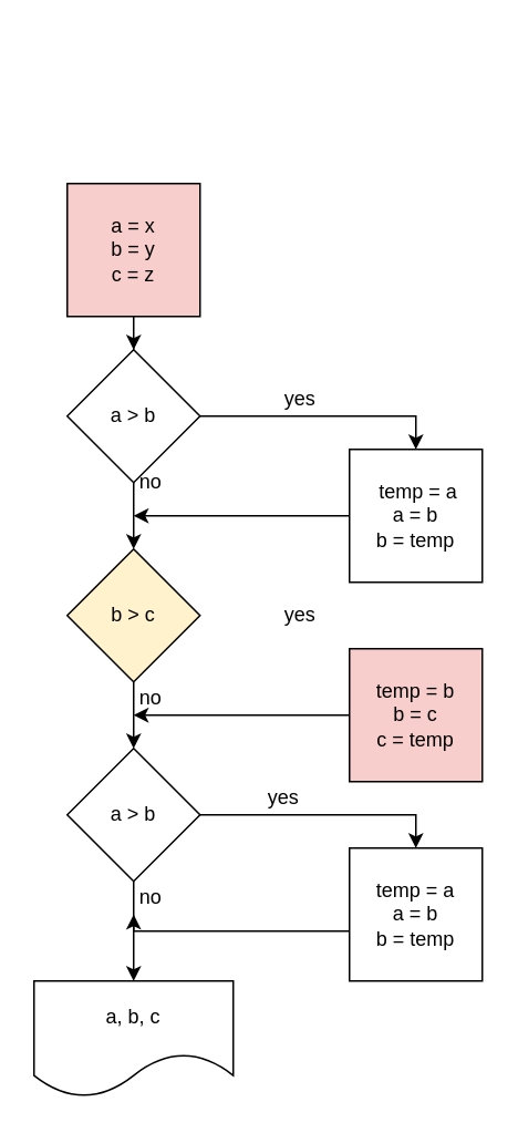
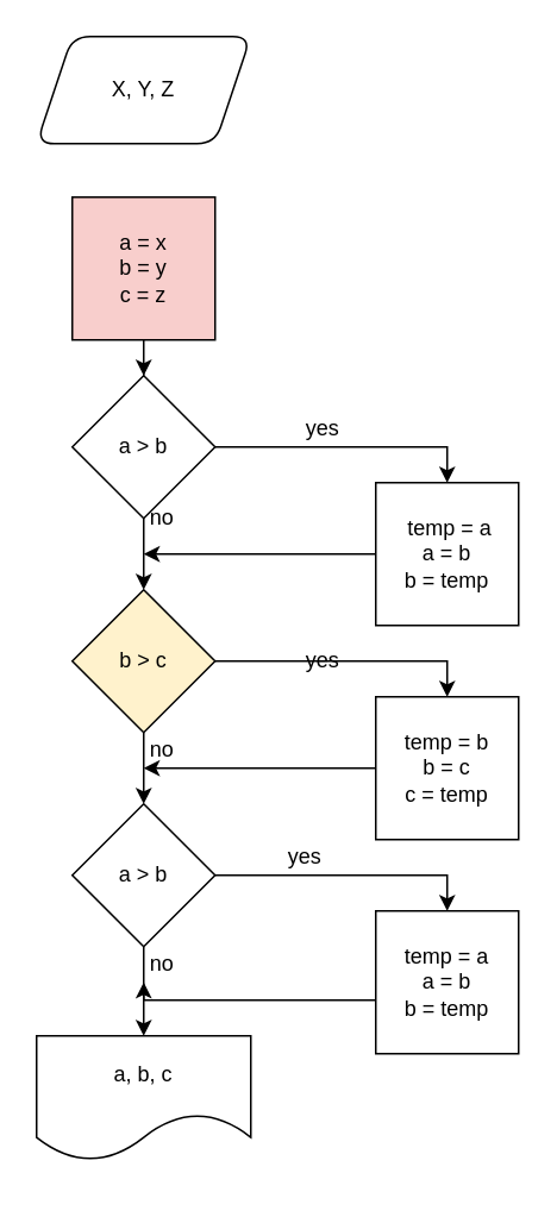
+ <mxCell id="2" value="X, Y, Z" style="shape=parallelogram;perimeter=parallelogramPerimeter;whiteSpace=wrap;html=1;fixedSize=1;rounded=1;" vertex="1" parent="1"><mxGeometry x="20" y="20" width="120" height="60" as="geometry" /></mxCell>
+ <mxCell id="9" style="edgeStyle=orthogonalEdgeStyle;rounded=0;orthogonalLoop=1;jettySize=auto;html=1;entryX=0.5;entryY=0;entryDx=0;entryDy=0;" edge="1" parent="1" source="10" target="18"><mxGeometry relative="1" as="geometry" /></mxCell>
- <mxCell id="18" value="temp = b&lt;br&gt;b = c&lt;br&gt;c = temp" style="whiteSpace=wrap;html=1;aspect=fixed;fillColor=#f8cecc;" vertex="1" parent="1"><mxGeometry x="210" y="390" width="80" height="80" as="geometry" /></mxCell>
+ <mxCell id="18" value="temp = b&lt;br&gt;b = c&lt;br&gt;c = temp" style="whiteSpace=wrap;html=1;aspect=fixed;" vertex="1" parent="1"><mxGeometry x="210" y="390" width="80" height="80" as="geometry" /></mxCell>
- <mxCell id="14" value="a, b, c" style="shape=document;whiteSpace=wrap;html=1;boundedLbl=1;size=0.375;" vertex="1" parent="1"><mxGeometry x="20" y="590" width="120" height="70" as="geometry" /></mxCell>
+ <mxCell id="14" value="a, b, c" style="shape=document;whiteSpace=wrap;html=1;boundedLbl=1;size=0.375;" vertex="1" parent="1"><mxGeometry x="20" y="580" width="120" height="70" as="geometry" /></mxCell>
